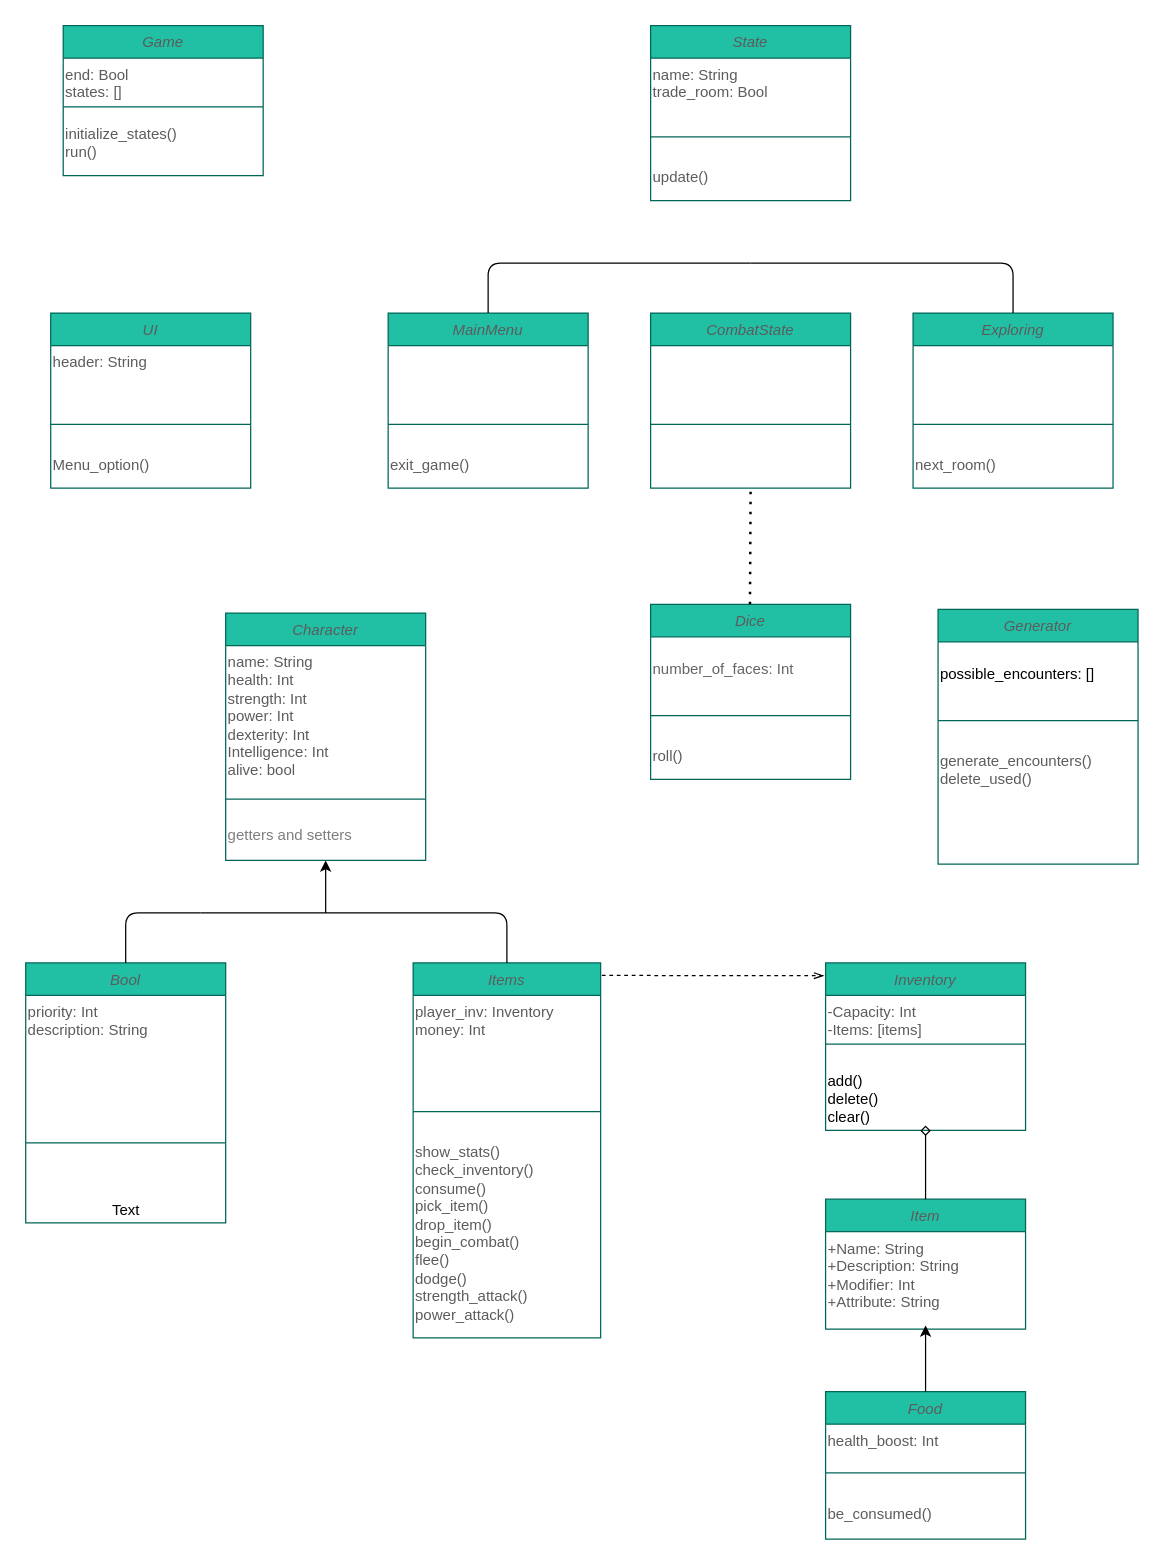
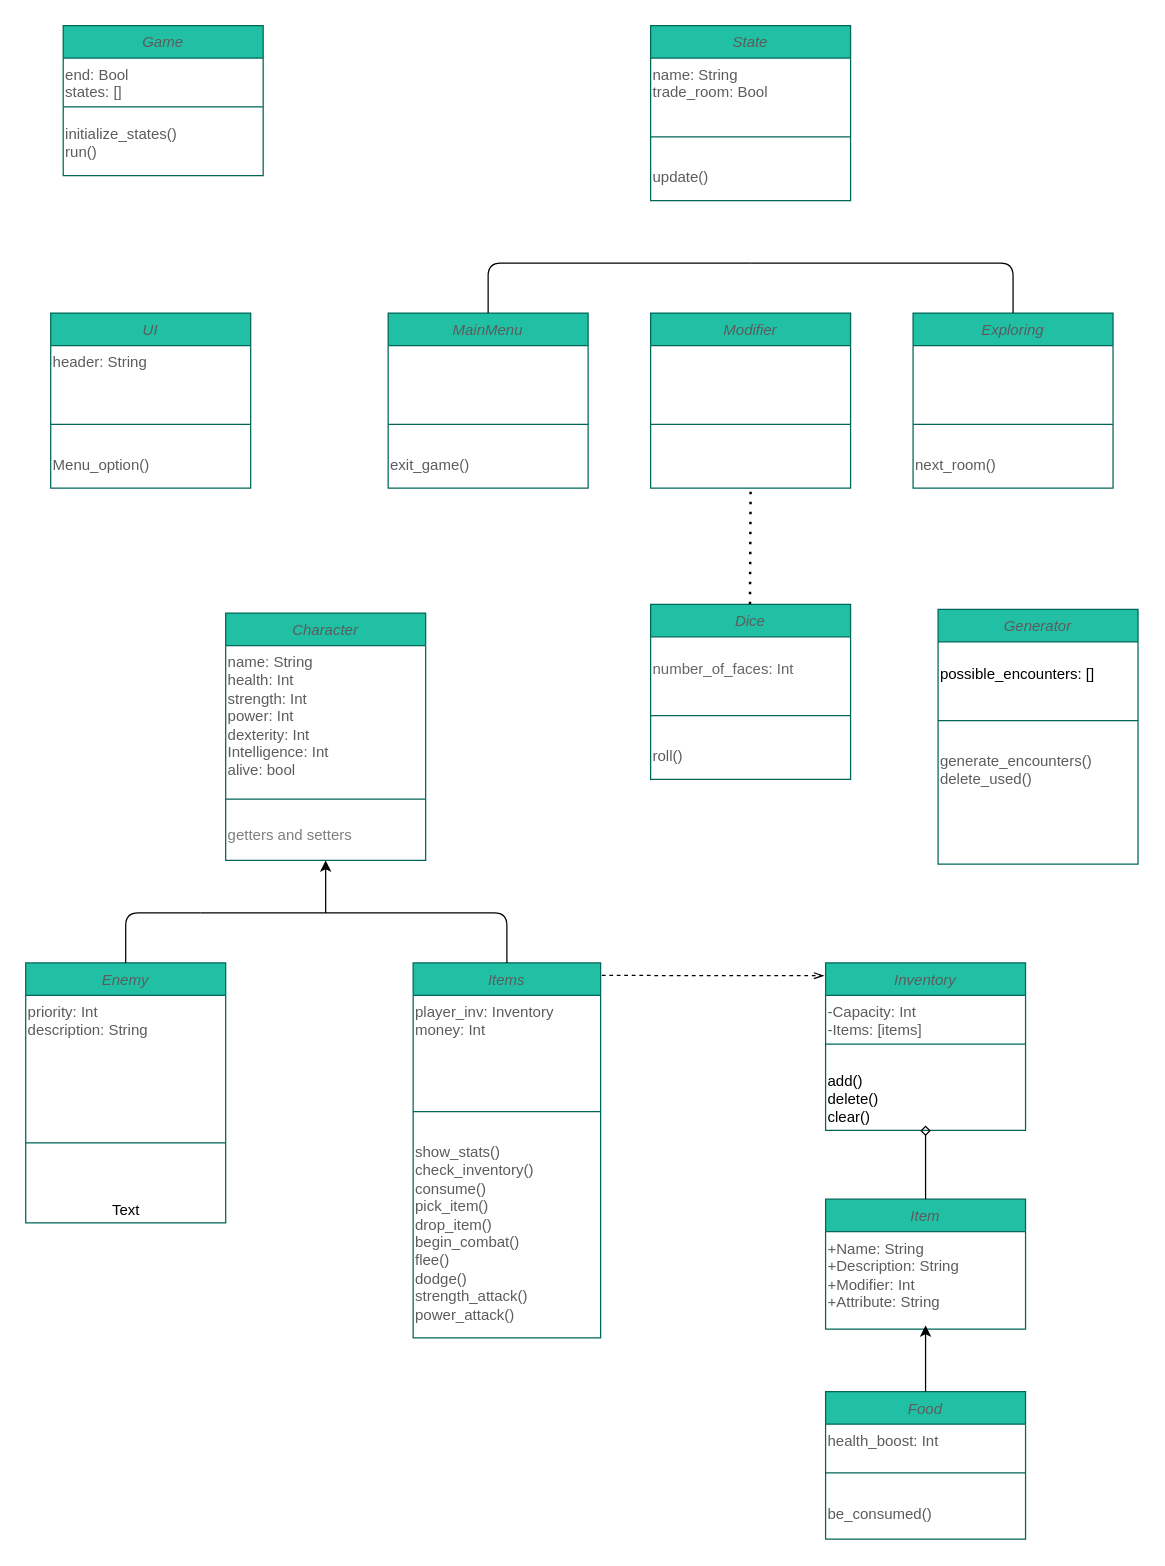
- <mxCell id="42" value="CombatState" style="swimlane;fontStyle=2;align=center;verticalAlign=top;childLayout=stackLayout;horizontal=1;startSize=26;horizontalStack=0;resizeParent=1;resizeLast=0;collapsible=1;marginBottom=0;rounded=0;shadow=0;strokeWidth=1;fillColor=#21C0A5;strokeColor=#006658;fontColor=#5C5C5C;" vertex="1" parent="1"><mxGeometry x="520" y="250" width="160" height="140" as="geometry"><mxRectangle x="220" y="120" width="160" height="26" as="alternateBounds" /></mxGeometry></mxCell>
+ <mxCell id="42" value="Modifier" style="swimlane;fontStyle=2;align=center;verticalAlign=top;childLayout=stackLayout;horizontal=1;startSize=26;horizontalStack=0;resizeParent=1;resizeLast=0;collapsible=1;marginBottom=0;rounded=0;shadow=0;strokeWidth=1;fillColor=#21C0A5;strokeColor=#006658;fontColor=#5C5C5C;" vertex="1" parent="1"><mxGeometry x="520" y="250" width="160" height="140" as="geometry"><mxRectangle x="220" y="120" width="160" height="26" as="alternateBounds" /></mxGeometry></mxCell>
- <mxCell id="13" value="Bool" style="swimlane;fontStyle=2;align=center;verticalAlign=top;childLayout=stackLayout;horizontal=1;startSize=26;horizontalStack=0;resizeParent=1;resizeLast=0;collapsible=1;marginBottom=0;rounded=0;shadow=0;strokeWidth=1;fillColor=#21C0A5;strokeColor=#006658;fontColor=#5C5C5C;" vertex="1" parent="1"><mxGeometry x="20" y="770" width="160" height="208" as="geometry"><mxRectangle x="220" y="120" width="160" height="26" as="alternateBounds" /></mxGeometry></mxCell>
+ <mxCell id="13" value="Enemy" style="swimlane;fontStyle=2;align=center;verticalAlign=top;childLayout=stackLayout;horizontal=1;startSize=26;horizontalStack=0;resizeParent=1;resizeLast=0;collapsible=1;marginBottom=0;rounded=0;shadow=0;strokeWidth=1;fillColor=#21C0A5;strokeColor=#006658;fontColor=#5C5C5C;" vertex="1" parent="1"><mxGeometry x="20" y="770" width="160" height="208" as="geometry"><mxRectangle x="220" y="120" width="160" height="26" as="alternateBounds" /></mxGeometry></mxCell>
